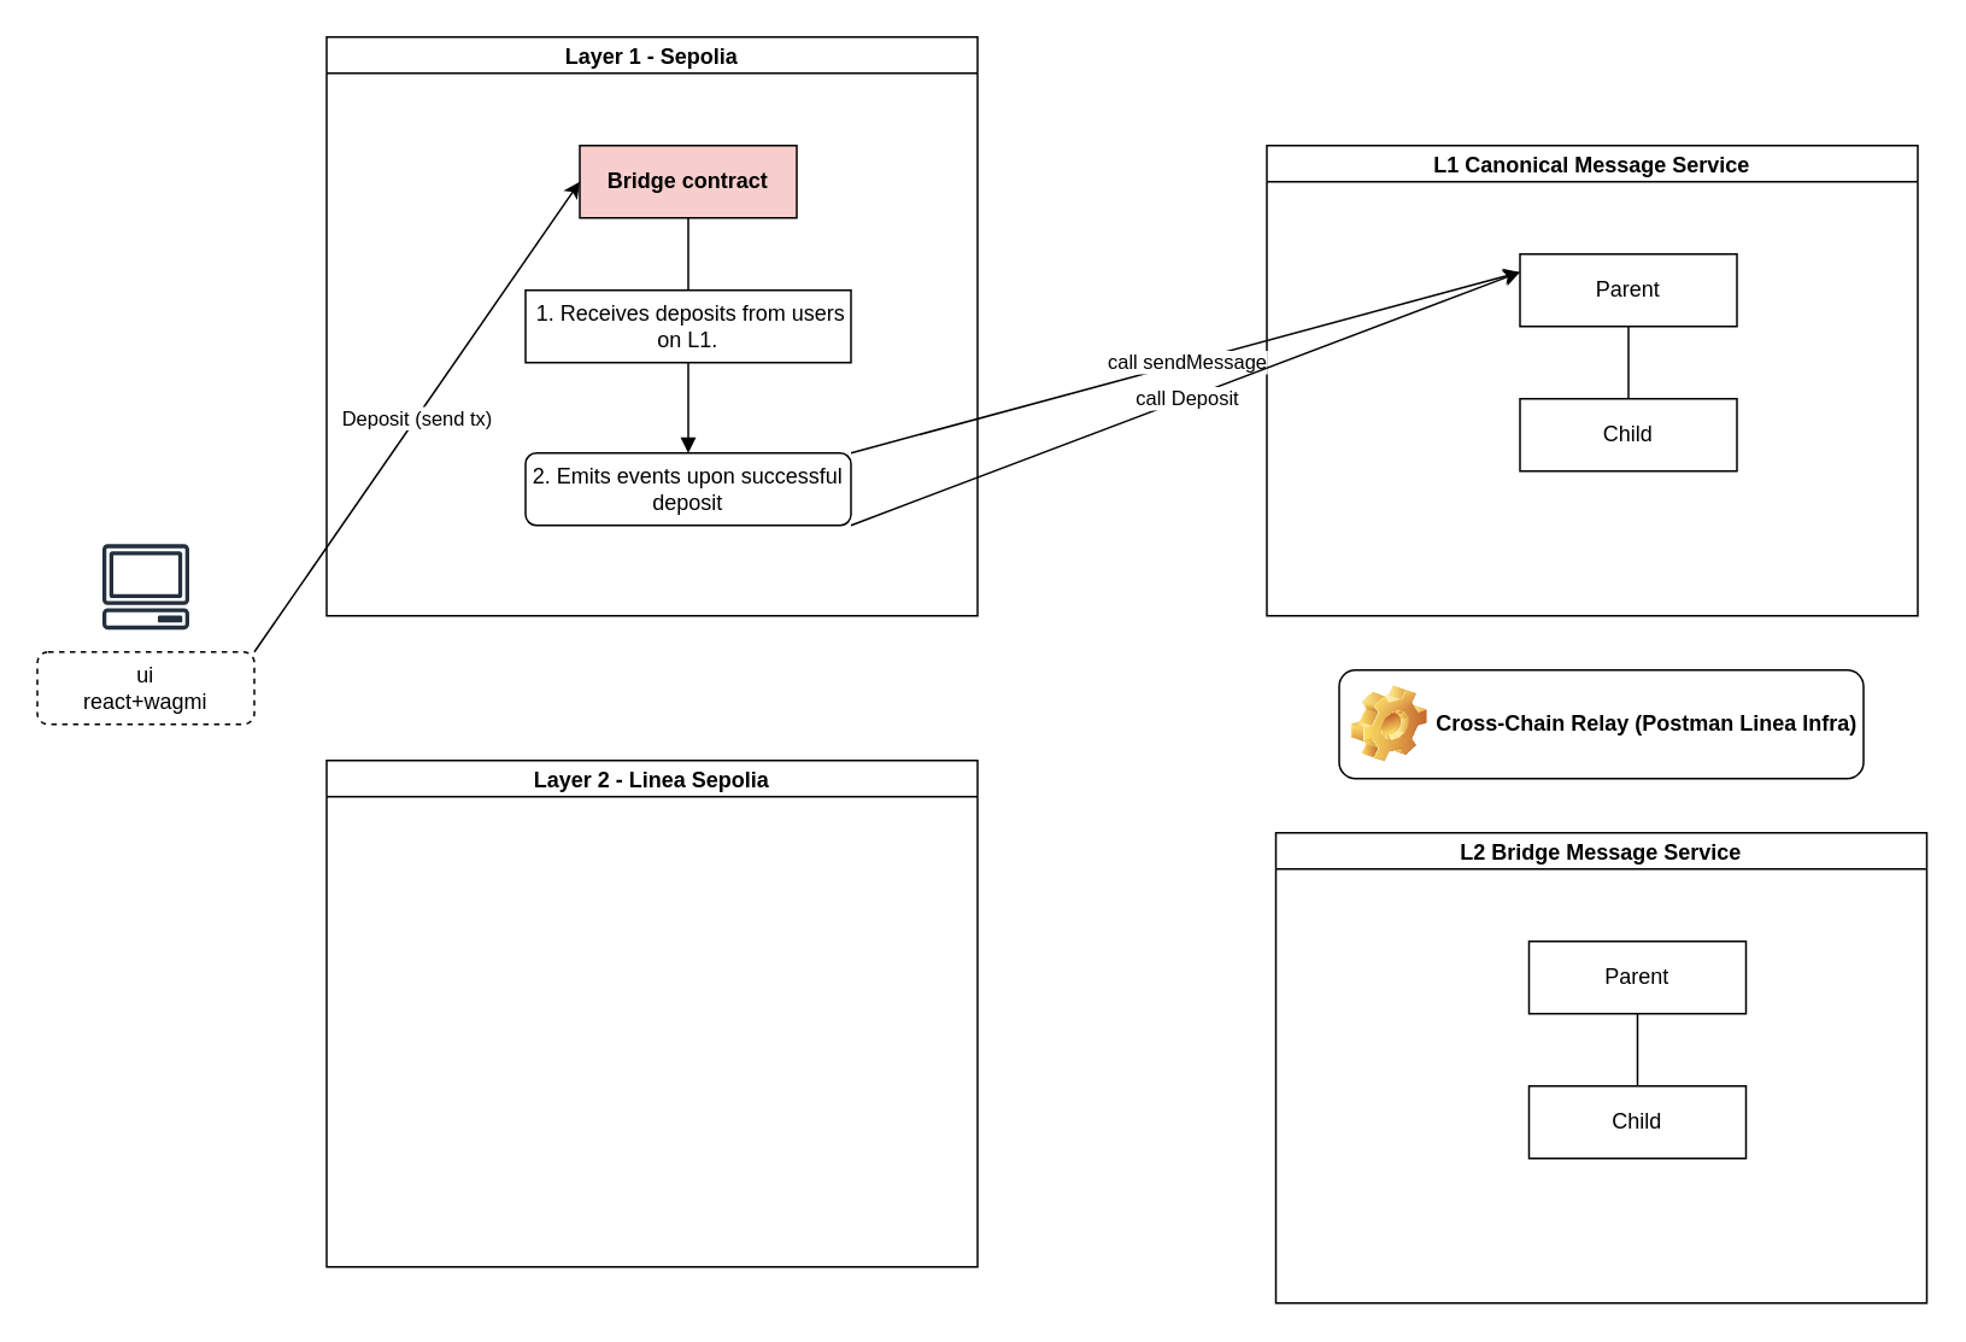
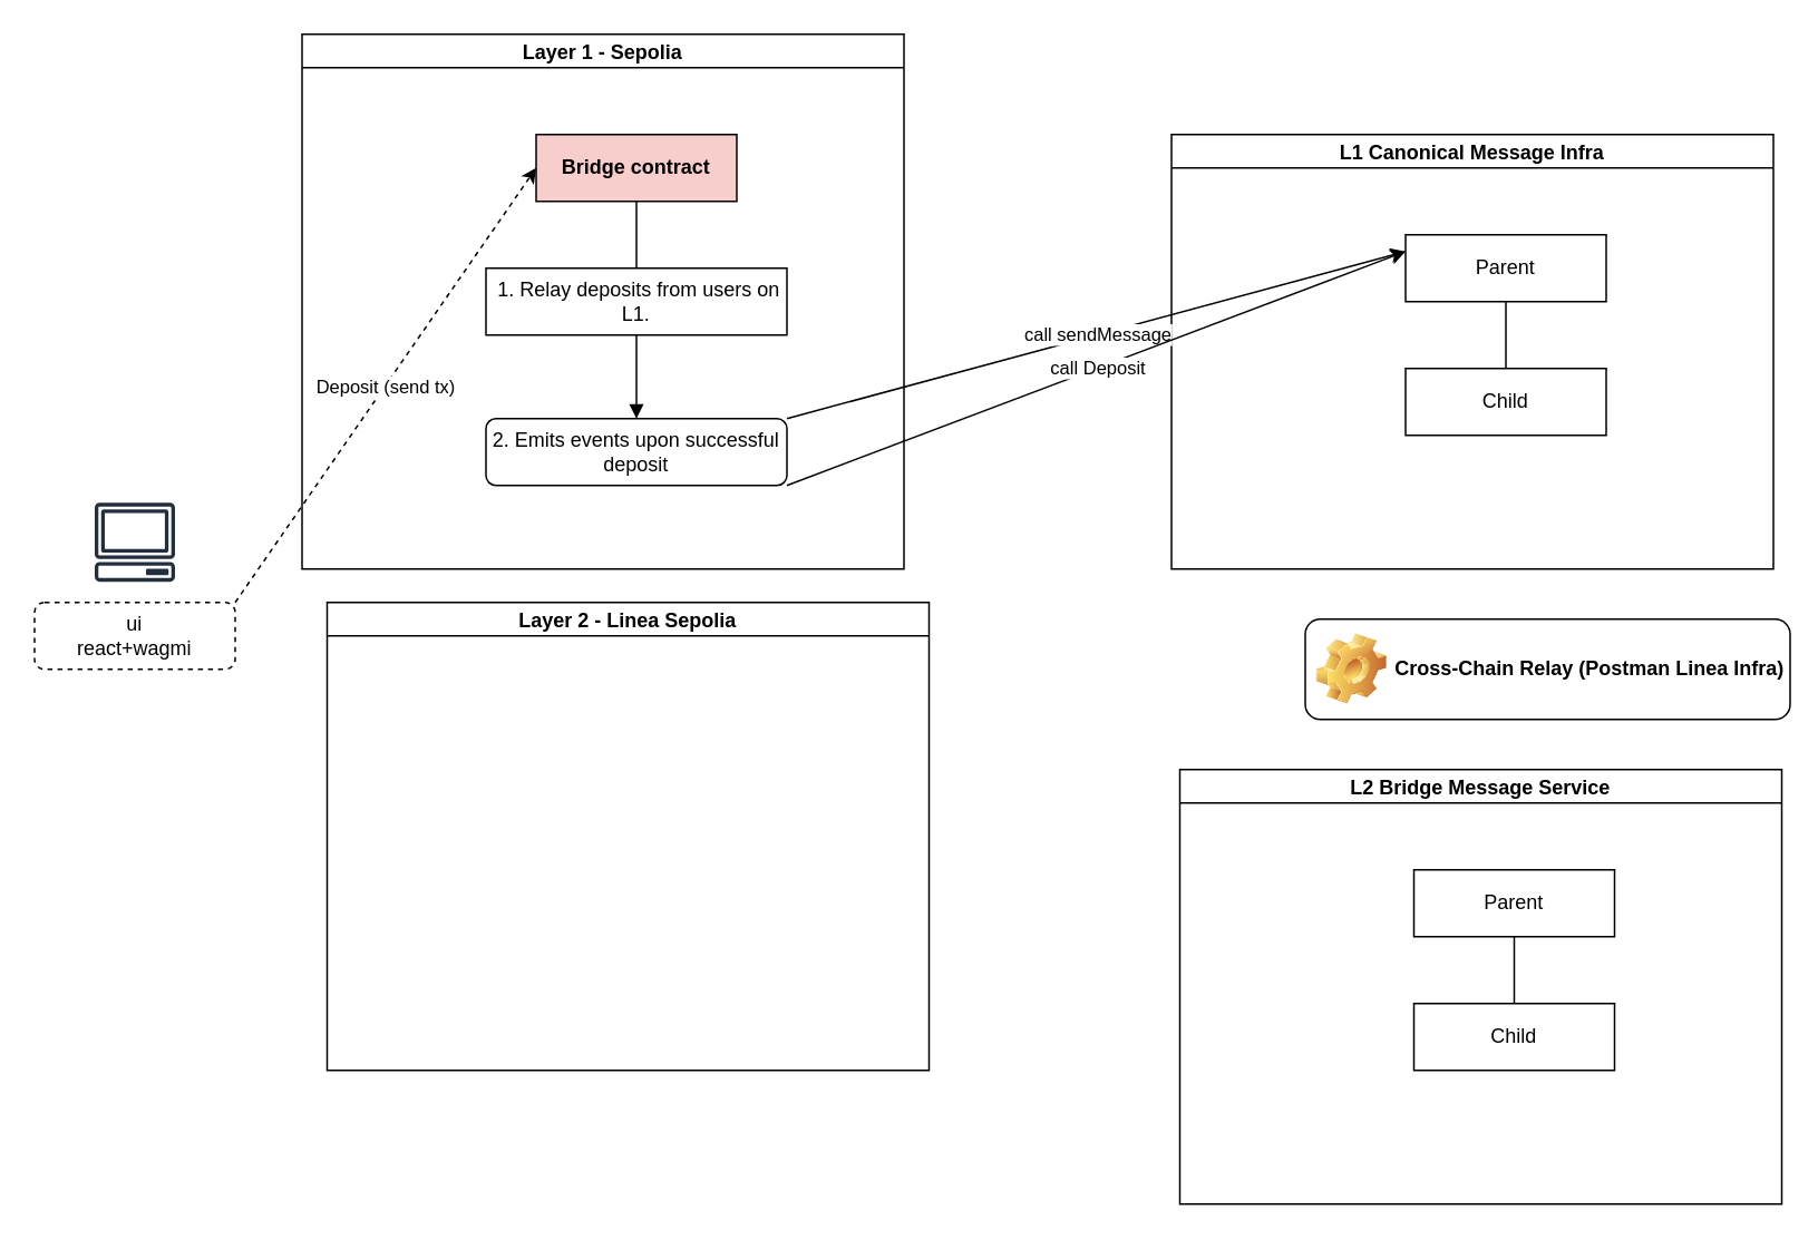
- <mxCell id="6" value="L1 Canonical Message Service" style="swimlane;startSize=20;horizontal=1;containerType=tree;fontStyle=1" vertex="1" parent="1"><mxGeometry x="700" y="80" width="360" height="260" as="geometry" /></mxCell>
+ <mxCell id="6" value="L1 Canonical Message Infra" style="swimlane;startSize=20;horizontal=1;containerType=tree;fontStyle=1" vertex="1" parent="1"><mxGeometry x="700" y="80" width="360" height="260" as="geometry" /></mxCell>
- <mxCell id="4" value="" style="endArrow=classic;html=1;rounded=0;exitX=1;exitY=0;exitDx=0;exitDy=0;labelBackgroundColor=default;entryX=0;entryY=0.5;entryDx=0;entryDy=0;" edge="1" parent="1" source="2" target="13"><mxGeometry relative="1" as="geometry"><mxPoint x="140" y="379.38" as="sourcePoint" /><mxPoint x="130" y="230" as="targetPoint" /></mxGeometry></mxCell>
+ <mxCell id="4" value="" style="endArrow=classic;html=1;rounded=0;exitX=1;exitY=0;exitDx=0;exitDy=0;labelBackgroundColor=default;entryX=0;entryY=0.5;entryDx=0;entryDy=0;dashed=1;" edge="1" parent="1" source="2" target="13"><mxGeometry relative="1" as="geometry"><mxPoint x="140" y="379.38" as="sourcePoint" /><mxPoint x="130" y="230" as="targetPoint" /></mxGeometry></mxCell>
- <mxCell id="14" value="&amp;nbsp;1. Receives deposits from users on L1." style="rounded=0;whiteSpace=wrap;html=1;" vertex="1" parent="11"><mxGeometry x="110" y="140" width="180" height="40" as="geometry" /></mxCell>
+ <mxCell id="14" value="&amp;nbsp;1. Relay deposits from users on L1." style="rounded=0;whiteSpace=wrap;html=1;" vertex="1" parent="11"><mxGeometry x="110" y="140" width="180" height="40" as="geometry" /></mxCell>
- <mxCell id="21" value="Cross-Chain Relay (Postman Linea Infra)" style="label;whiteSpace=wrap;html=1;image=img/clipart/Gear_128x128.png" vertex="1" parent="1"><mxGeometry x="740" y="370" width="290" height="60" as="geometry" /></mxCell>
+ <mxCell id="21" value="Cross-Chain Relay (Postman Linea Infra)" style="label;whiteSpace=wrap;html=1;image=img/clipart/Gear_128x128.png" vertex="1" parent="1"><mxGeometry x="780" y="370" width="290" height="60" as="geometry" /></mxCell>
- <mxCell id="10" value="Layer 2 - Linea Sepolia" style="swimlane;startSize=20;horizontal=1;containerType=tree;fontStyle=1" vertex="1" parent="1"><mxGeometry x="180" y="420" width="360" height="280" as="geometry" /></mxCell>
+ <mxCell id="10" value="Layer 2 - Linea Sepolia" style="swimlane;startSize=20;horizontal=1;containerType=tree;fontStyle=1" vertex="1" parent="1"><mxGeometry x="195" y="360" width="360" height="280" as="geometry" /></mxCell>
